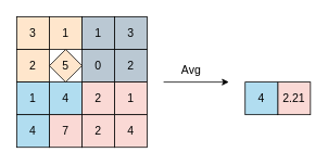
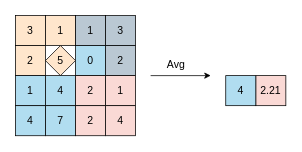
- <mxCell id="9" value="0" style="whiteSpace=wrap;html=1;aspect=fixed;fillColor=#bac8d3;strokeColor=#000000;fontSize=14;" vertex="1" parent="1"><mxGeometry x="100" y="60" width="40" height="40" as="geometry" /></mxCell>
+ <mxCell id="9" value="0" style="whiteSpace=wrap;html=1;aspect=fixed;fillColor=#b1ddf0;strokeColor=#000000;fontSize=14;" vertex="1" parent="1"><mxGeometry x="100" y="60" width="40" height="40" as="geometry" /></mxCell>
- <mxCell id="12" value="7" style="whiteSpace=wrap;html=1;aspect=fixed;fillColor=#fad9d5;strokeColor=#000000;fontSize=14;" vertex="1" parent="1"><mxGeometry x="60" y="140" width="40" height="40" as="geometry" /></mxCell>
+ <mxCell id="12" value="7" style="whiteSpace=wrap;html=1;aspect=fixed;fillColor=#b1ddf0;strokeColor=#000000;fontSize=14;" vertex="1" parent="1"><mxGeometry x="60" y="140" width="40" height="40" as="geometry" /></mxCell>
